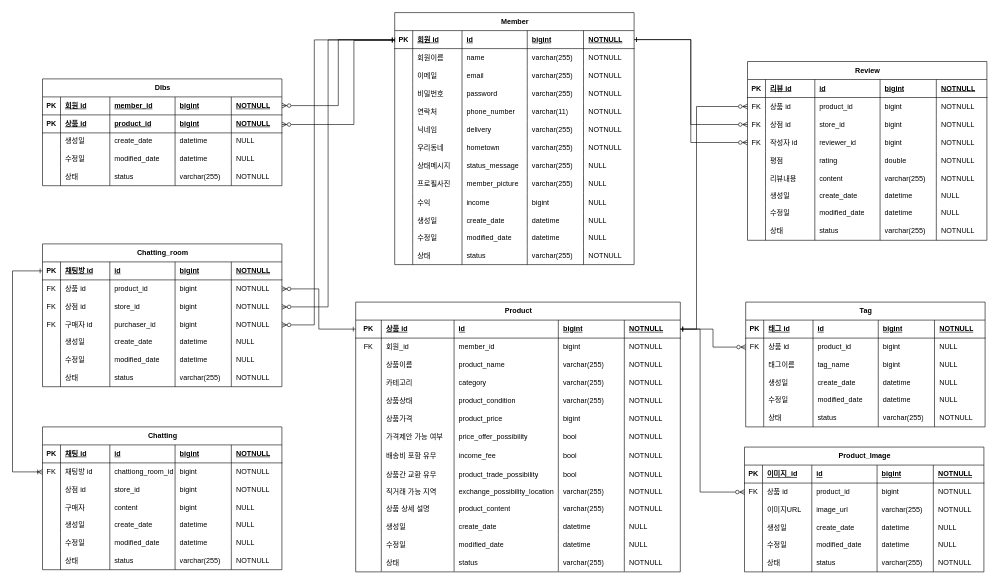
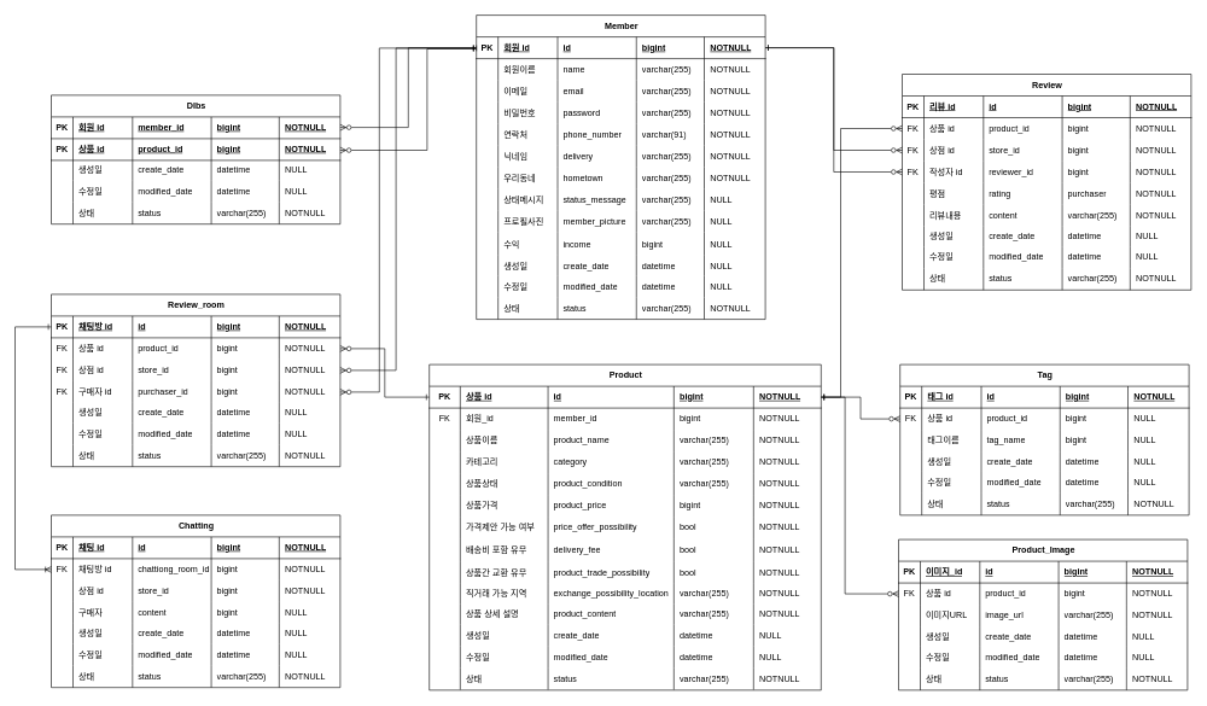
- <mxCell id="31" value="varchar(11)" style="shape=partialRectangle;connectable=0;fillColor=none;top=0;left=0;bottom=0;right=0;align=left;spacingLeft=6;overflow=hidden;whiteSpace=wrap;html=1;" vertex="1" parent="27"><mxGeometry x="220.938" width="93.75" height="30" as="geometry"><mxRectangle width="93.75" height="30" as="alternateBounds" /></mxGeometry></mxCell>
+ <mxCell id="31" value="varchar(91)" style="shape=partialRectangle;connectable=0;fillColor=none;top=0;left=0;bottom=0;right=0;align=left;spacingLeft=6;overflow=hidden;whiteSpace=wrap;html=1;" vertex="1" parent="27"><mxGeometry x="220.938" width="93.75" height="30" as="geometry"><mxRectangle width="93.75" height="30" as="alternateBounds" /></mxGeometry></mxCell>
- <mxCell id="232" value="double" style="shape=partialRectangle;connectable=0;fillColor=none;top=0;left=0;bottom=0;right=0;align=left;spacingLeft=6;overflow=hidden;whiteSpace=wrap;html=1;" vertex="1" parent="228"><mxGeometry x="220.938" width="93.75" height="30" as="geometry"><mxRectangle width="93.75" height="30" as="alternateBounds" /></mxGeometry></mxCell>
+ <mxCell id="232" value="purchaser" style="shape=partialRectangle;connectable=0;fillColor=none;top=0;left=0;bottom=0;right=0;align=left;spacingLeft=6;overflow=hidden;whiteSpace=wrap;html=1;" vertex="1" parent="228"><mxGeometry x="220.938" width="93.75" height="30" as="geometry"><mxRectangle width="93.75" height="30" as="alternateBounds" /></mxGeometry></mxCell>
- <mxCell id="370" value="Chatting_room" style="shape=table;startSize=30;container=1;collapsible=1;childLayout=tableLayout;fixedRows=1;rowLines=0;fontStyle=1;align=center;resizeLast=1;html=1;" vertex="1" parent="1"><mxGeometry x="70" y="406" width="399" height="238" as="geometry" /></mxCell>
+ <mxCell id="370" value="Review_room" style="shape=table;startSize=30;container=1;collapsible=1;childLayout=tableLayout;fixedRows=1;rowLines=0;fontStyle=1;align=center;resizeLast=1;html=1;" vertex="1" parent="1"><mxGeometry x="70" y="406" width="399" height="238" as="geometry" /></mxCell>
- <mxCell id="127" value="income_fee" style="shape=partialRectangle;connectable=0;fillColor=none;top=0;left=0;bottom=0;right=0;align=left;spacingLeft=6;overflow=hidden;whiteSpace=wrap;html=1;" vertex="1" parent="124"><mxGeometry x="163.938" width="173.75" height="33" as="geometry"><mxRectangle width="173.75" height="33" as="alternateBounds" /></mxGeometry></mxCell>
+ <mxCell id="127" value="delivery_fee" style="shape=partialRectangle;connectable=0;fillColor=none;top=0;left=0;bottom=0;right=0;align=left;spacingLeft=6;overflow=hidden;whiteSpace=wrap;html=1;" vertex="1" parent="124"><mxGeometry x="163.938" width="173.75" height="33" as="geometry"><mxRectangle width="173.75" height="33" as="alternateBounds" /></mxGeometry></mxCell>
